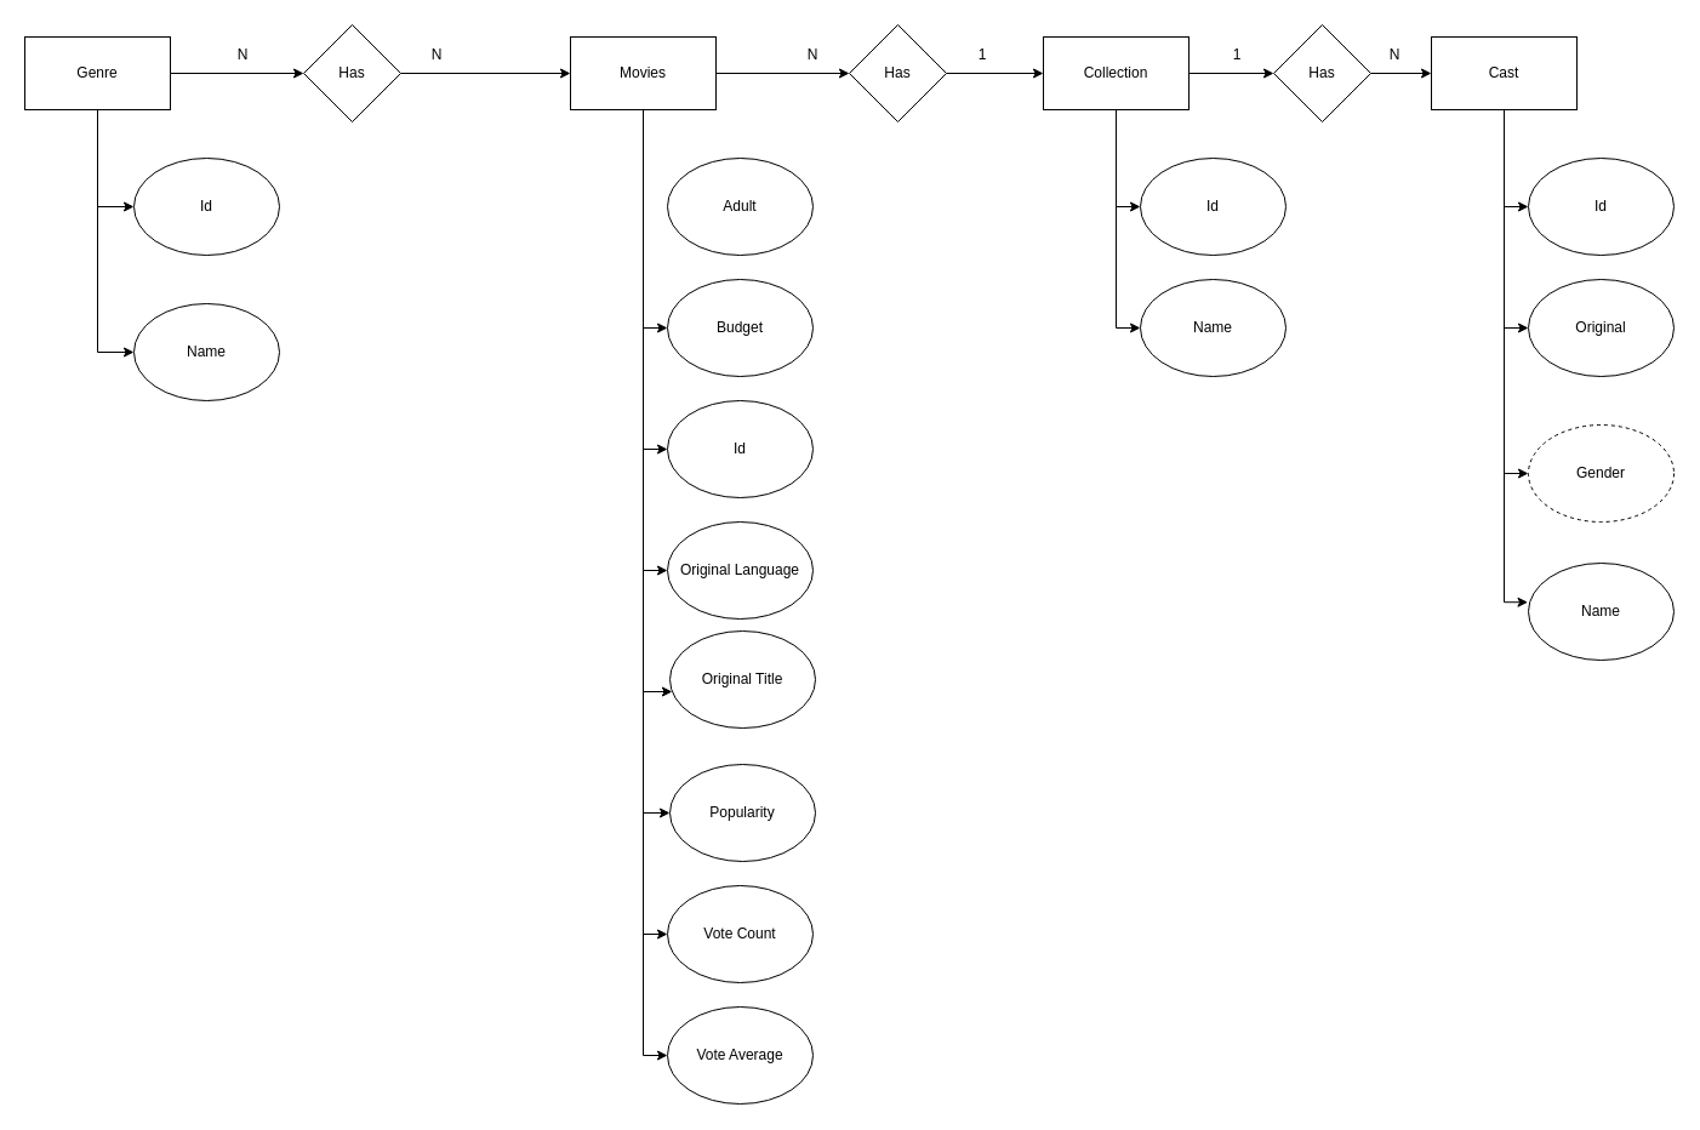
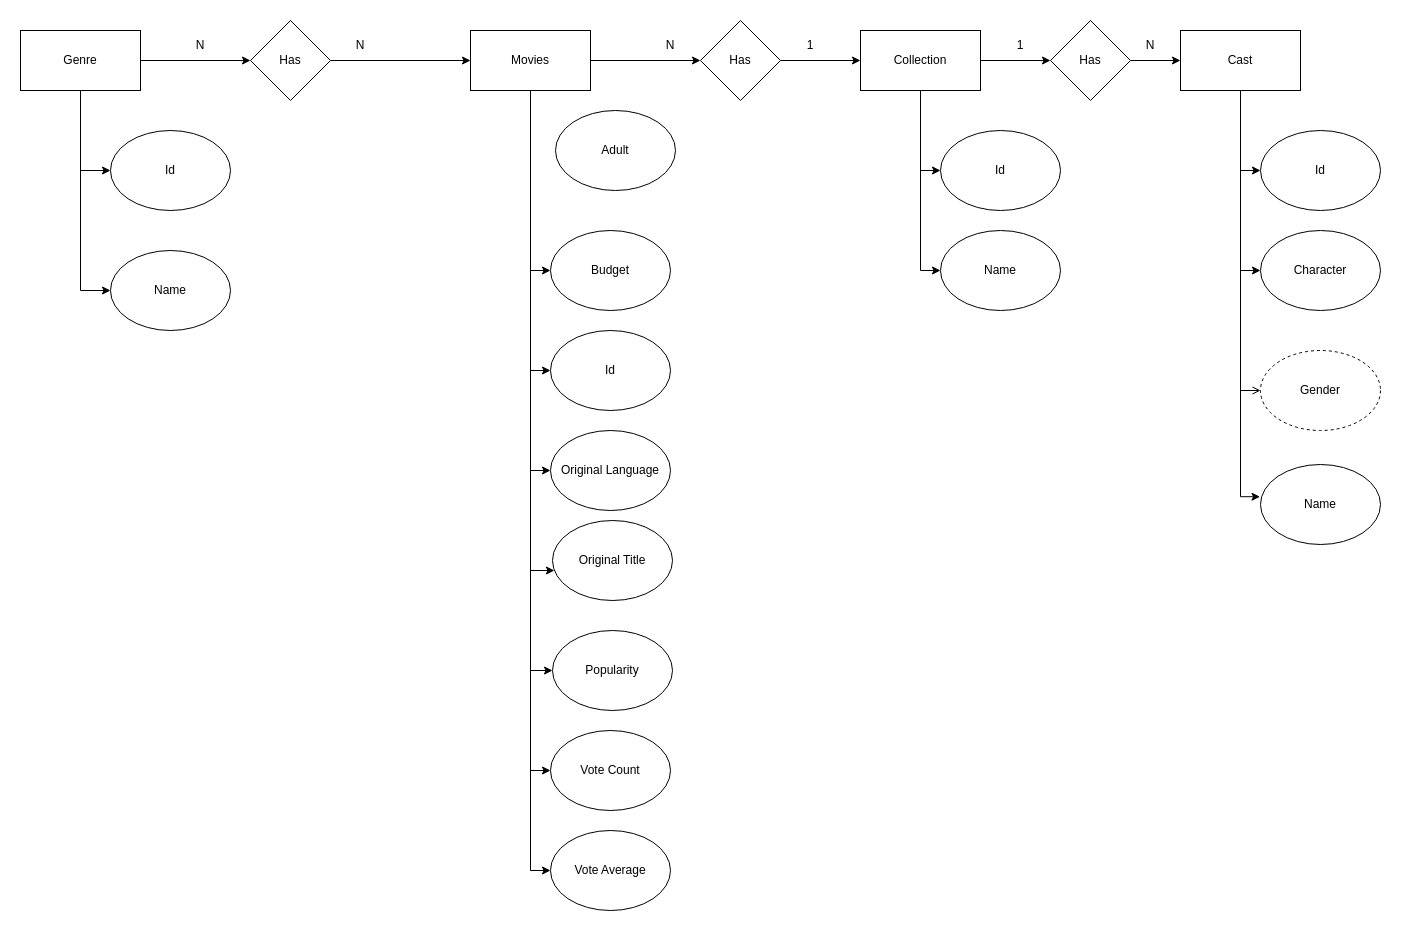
- <mxCell id="11" value="Adult" style="ellipse;whiteSpace=wrap;html=1;" parent="1" vertex="1"><mxGeometry x="550" y="130" width="120" height="80" as="geometry" /></mxCell>
+ <mxCell id="11" value="Adult" style="ellipse;whiteSpace=wrap;html=1;" parent="1" vertex="1"><mxGeometry x="555" y="110" width="120" height="80" as="geometry" /></mxCell>
- <mxCell id="33" value="Original" style="ellipse;whiteSpace=wrap;html=1;" parent="1" vertex="1"><mxGeometry x="1260" y="230" width="120" height="80" as="geometry" /></mxCell>
+ <mxCell id="33" value="Character" style="ellipse;whiteSpace=wrap;html=1;" parent="1" vertex="1"><mxGeometry x="1260" y="230" width="120" height="80" as="geometry" /></mxCell>
- <mxCell id="29" style="edgeStyle=orthogonalEdgeStyle;rounded=0;orthogonalLoop=1;jettySize=auto;html=1;entryX=0;entryY=0.5;entryDx=0;entryDy=0;" parent="1" source="31" target="34" edge="1"><mxGeometry relative="1" as="geometry" /></mxCell>
+ <mxCell id="29" style="edgeStyle=orthogonalEdgeStyle;rounded=0;orthogonalLoop=1;jettySize=auto;html=1;entryX=0;entryY=0.5;entryDx=0;entryDy=0;endArrow=open;" parent="1" source="31" target="34" edge="1"><mxGeometry relative="1" as="geometry" /></mxCell>
